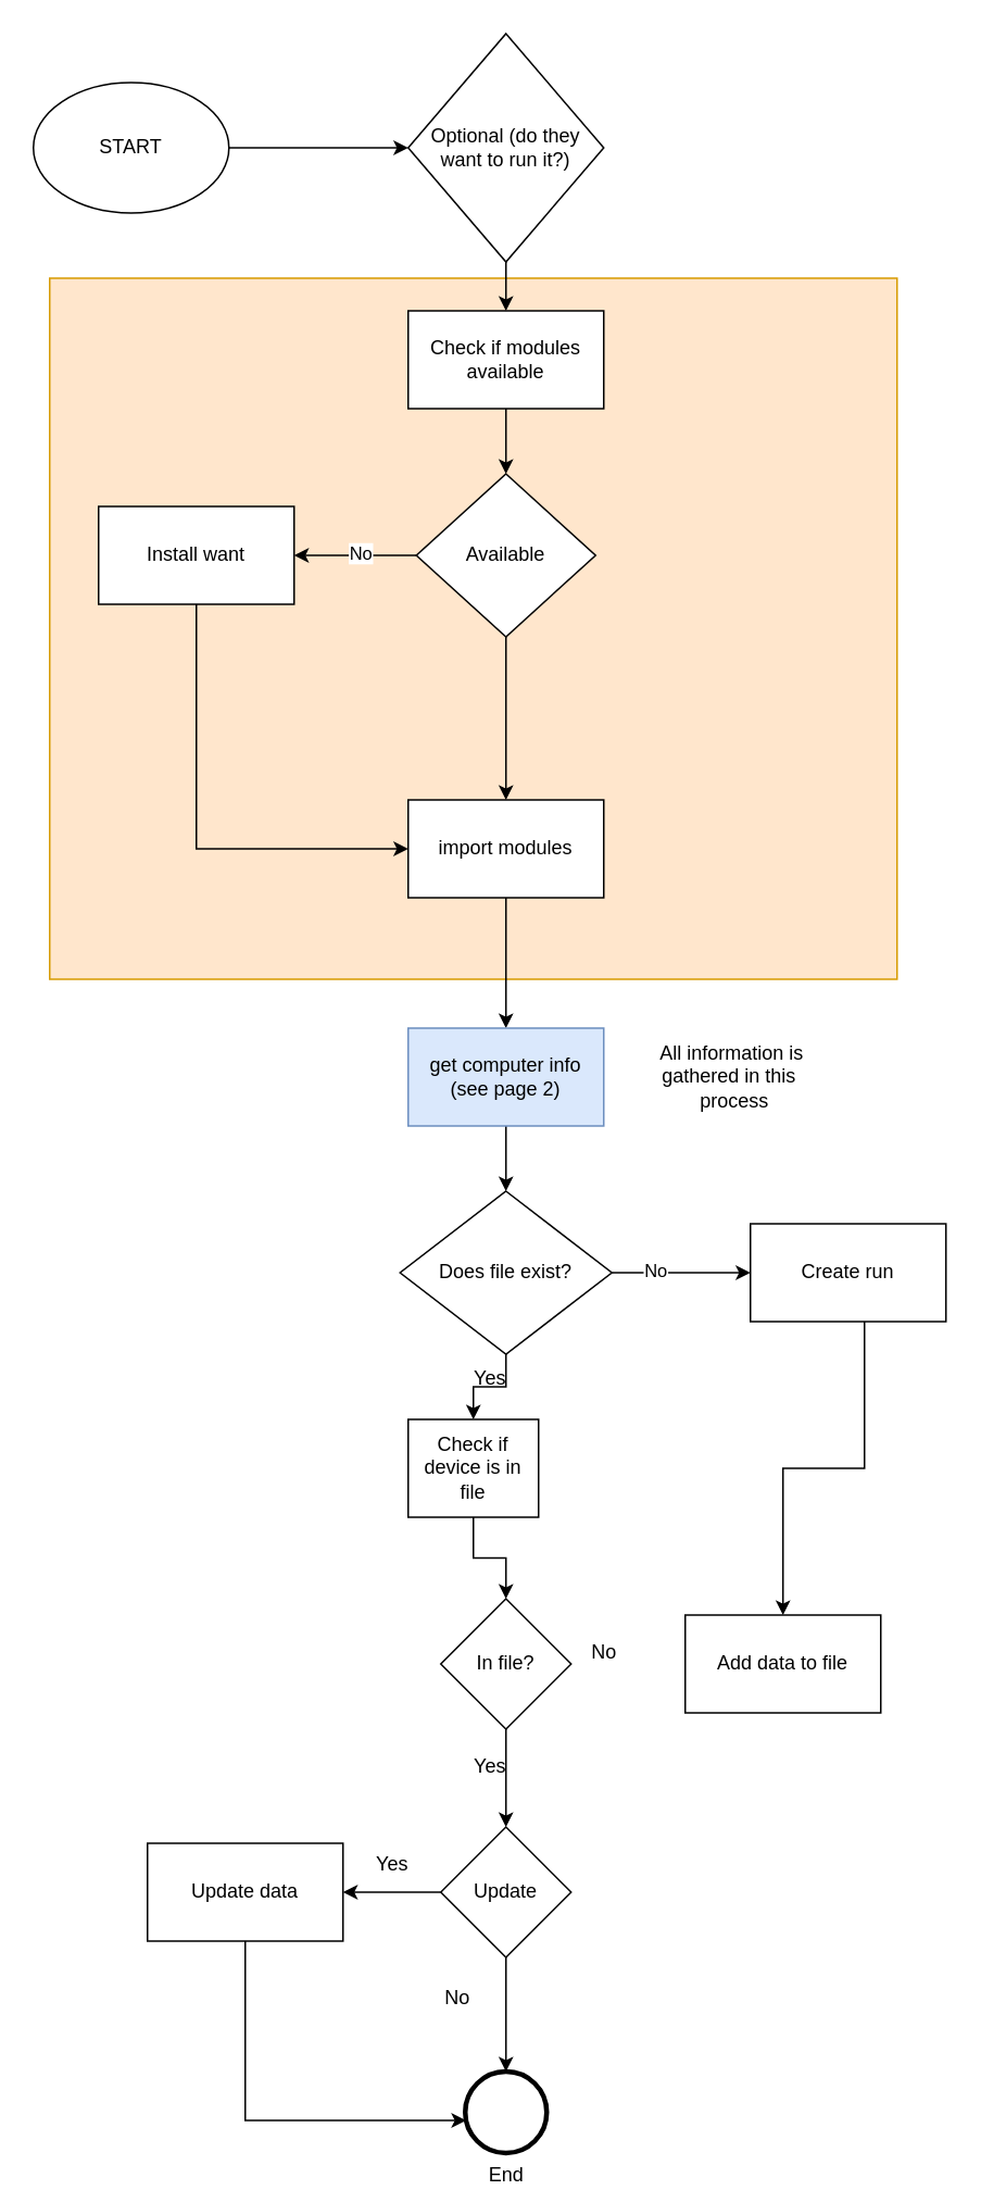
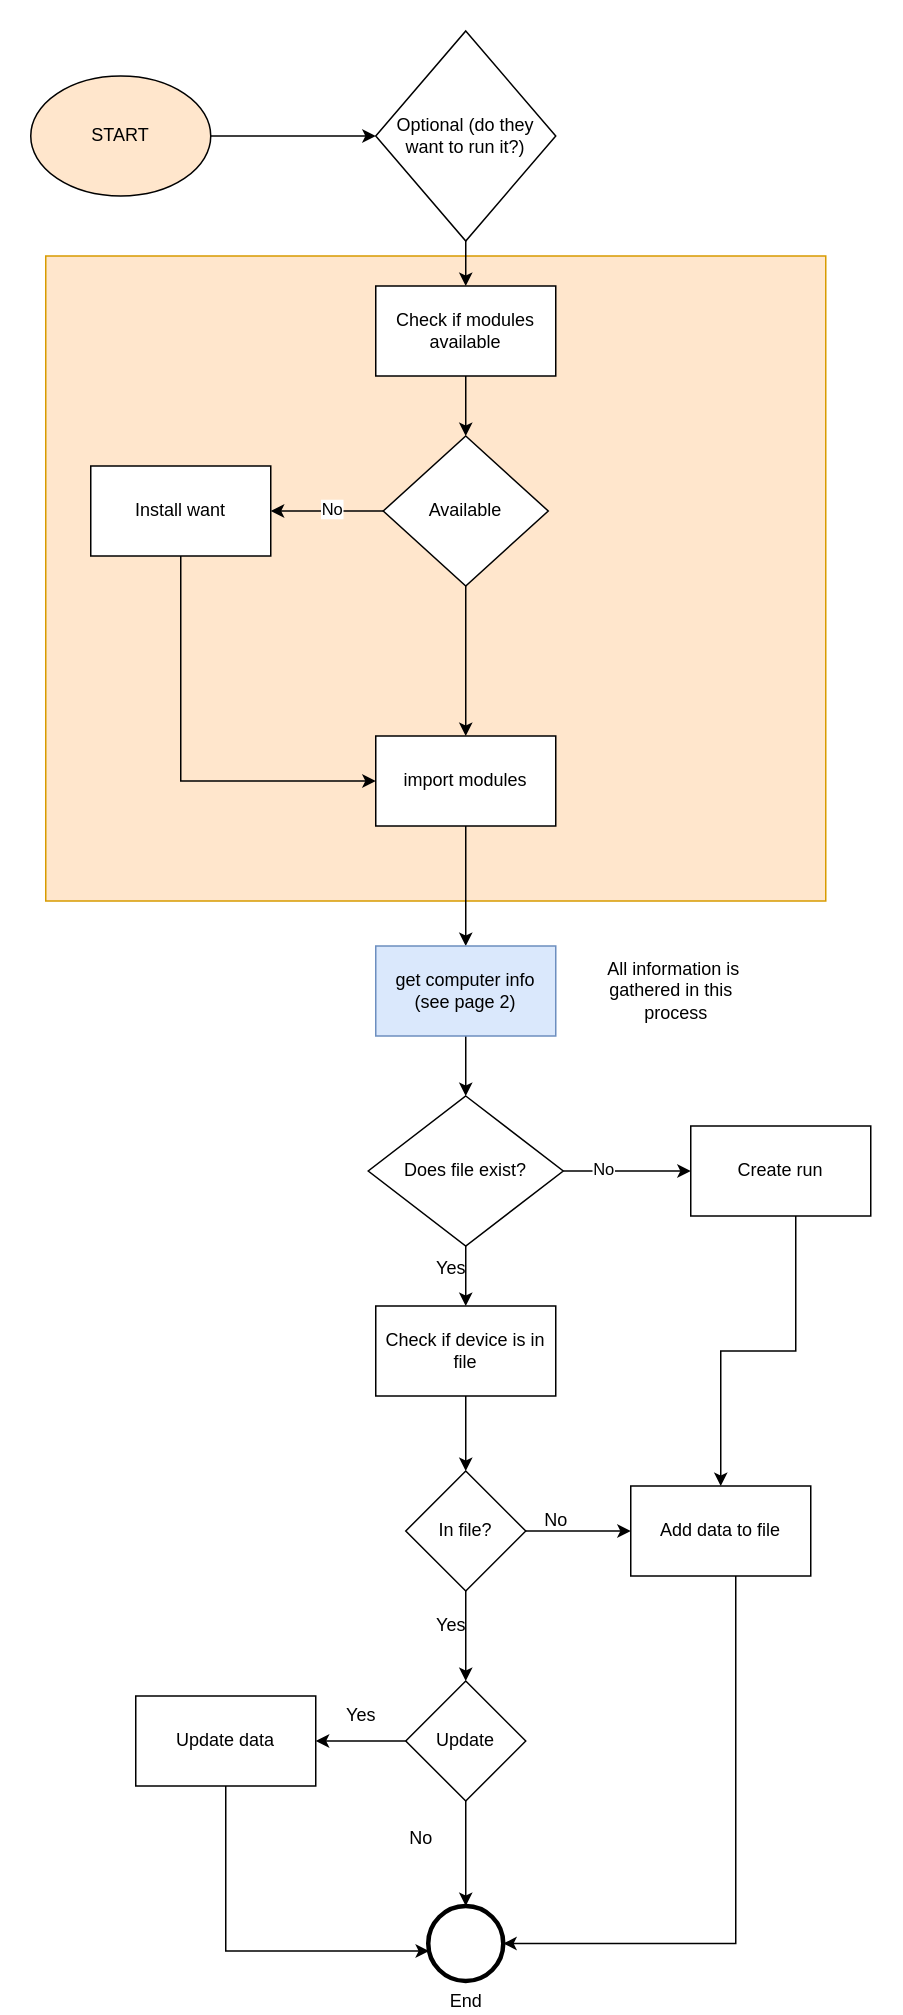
- <mxCell id="4" value="START" style="ellipse;whiteSpace=wrap;html=1;" vertex="1" parent="1"><mxGeometry x="20" y="50" width="120" height="80" as="geometry" /></mxCell>
+ <mxCell id="4" value="START" style="ellipse;whiteSpace=wrap;html=1;fillColor=#ffe6cc;" vertex="1" parent="1"><mxGeometry x="20" y="50" width="120" height="80" as="geometry" /></mxCell>
- <mxCell id="27" value="Check if device is in file" style="whiteSpace=wrap;html=1;" vertex="1" parent="1"><mxGeometry x="250" y="870" width="80" height="60" as="geometry" /></mxCell>
+ <mxCell id="27" value="Check if device is in file" style="whiteSpace=wrap;html=1;" vertex="1" parent="1"><mxGeometry x="250" y="870" width="120" height="60" as="geometry" /></mxCell>
+ <mxCell id="28" value="" style="edgeStyle=orthogonalEdgeStyle;rounded=0;orthogonalLoop=1;jettySize=auto;html=1;" edge="1" parent="1" source="30" target="32"><mxGeometry relative="1" as="geometry" /></mxCell>
+ <mxCell id="31" style="edgeStyle=orthogonalEdgeStyle;rounded=0;orthogonalLoop=1;jettySize=auto;html=1;entryX=1;entryY=0.5;entryDx=0;entryDy=0;entryPerimeter=0;" edge="1" parent="1" source="32" target="41"><mxGeometry relative="1" as="geometry"><mxPoint x="350" y="1300" as="targetPoint" /><Array as="points"><mxPoint x="490" y="1295" /></Array></mxGeometry></mxCell>
